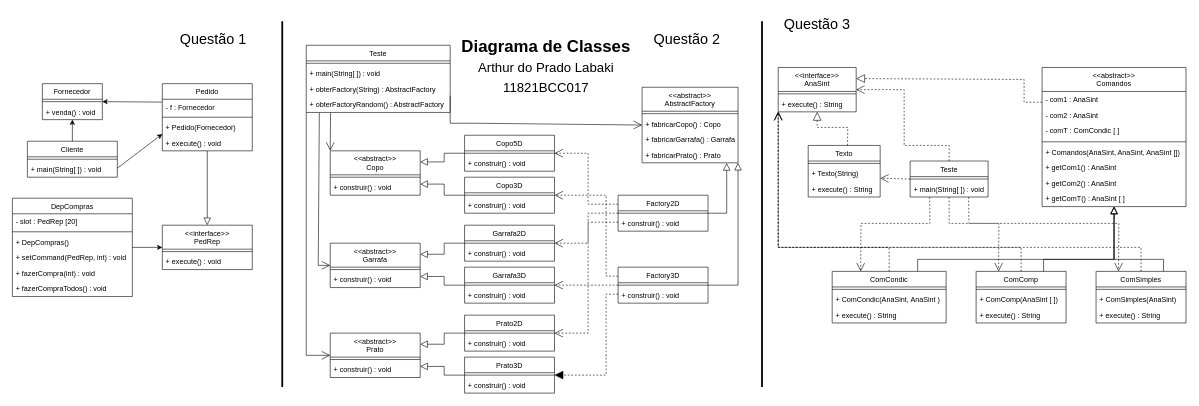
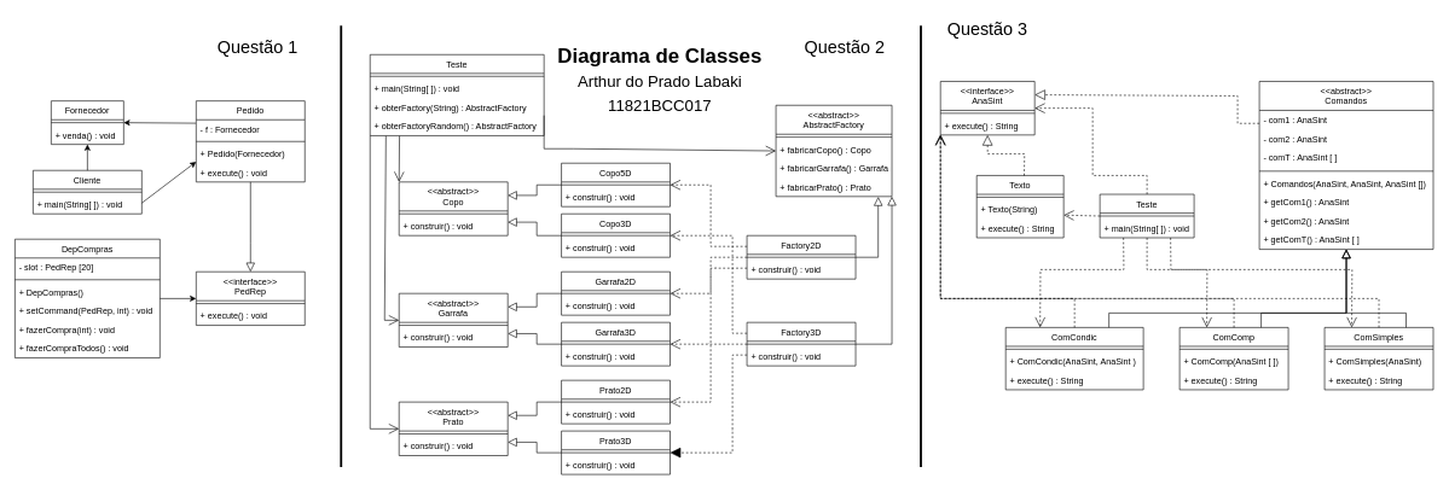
- <mxCell id="139" value="&lt;font style=&quot;font-size: 24px&quot;&gt;Questão 2&lt;/font&gt;&lt;font style=&quot;font-size: 16px&quot;&gt;&lt;br&gt;&lt;/font&gt;" style="text;html=1;strokeColor=none;fillColor=none;align=center;verticalAlign=middle;whiteSpace=wrap;rounded=0;" vertex="1" parent="1"><mxGeometry x="1080" y="45" width="130" height="40" as="geometry" /></mxCell>
+ <mxCell id="139" value="&lt;font style=&quot;font-size: 24px&quot;&gt;Questão 2&lt;/font&gt;&lt;font style=&quot;font-size: 16px&quot;&gt;&lt;br&gt;&lt;/font&gt;" style="text;html=1;strokeColor=none;fillColor=none;align=center;verticalAlign=middle;whiteSpace=wrap;rounded=0;" vertex="1" parent="1"><mxGeometry x="1100" y="45" width="130" height="40" as="geometry" /></mxCell>
- <mxCell id="104" value="- comT : ComCondic [ ]" style="text;align=left;verticalAlign=top;spacingLeft=4;spacingRight=4;overflow=hidden;rotatable=0;points=[[0,0.5],[1,0.5]];portConstraint=eastwest;" vertex="1" parent="101"><mxGeometry y="92" width="240" height="28" as="geometry" /></mxCell>
+ <mxCell id="104" value="- comT : AnaSint [ ]" style="text;align=left;verticalAlign=top;spacingLeft=4;spacingRight=4;overflow=hidden;rotatable=0;points=[[0,0.5],[1,0.5]];portConstraint=eastwest;" vertex="1" parent="101"><mxGeometry y="92" width="240" height="28" as="geometry" /></mxCell>
